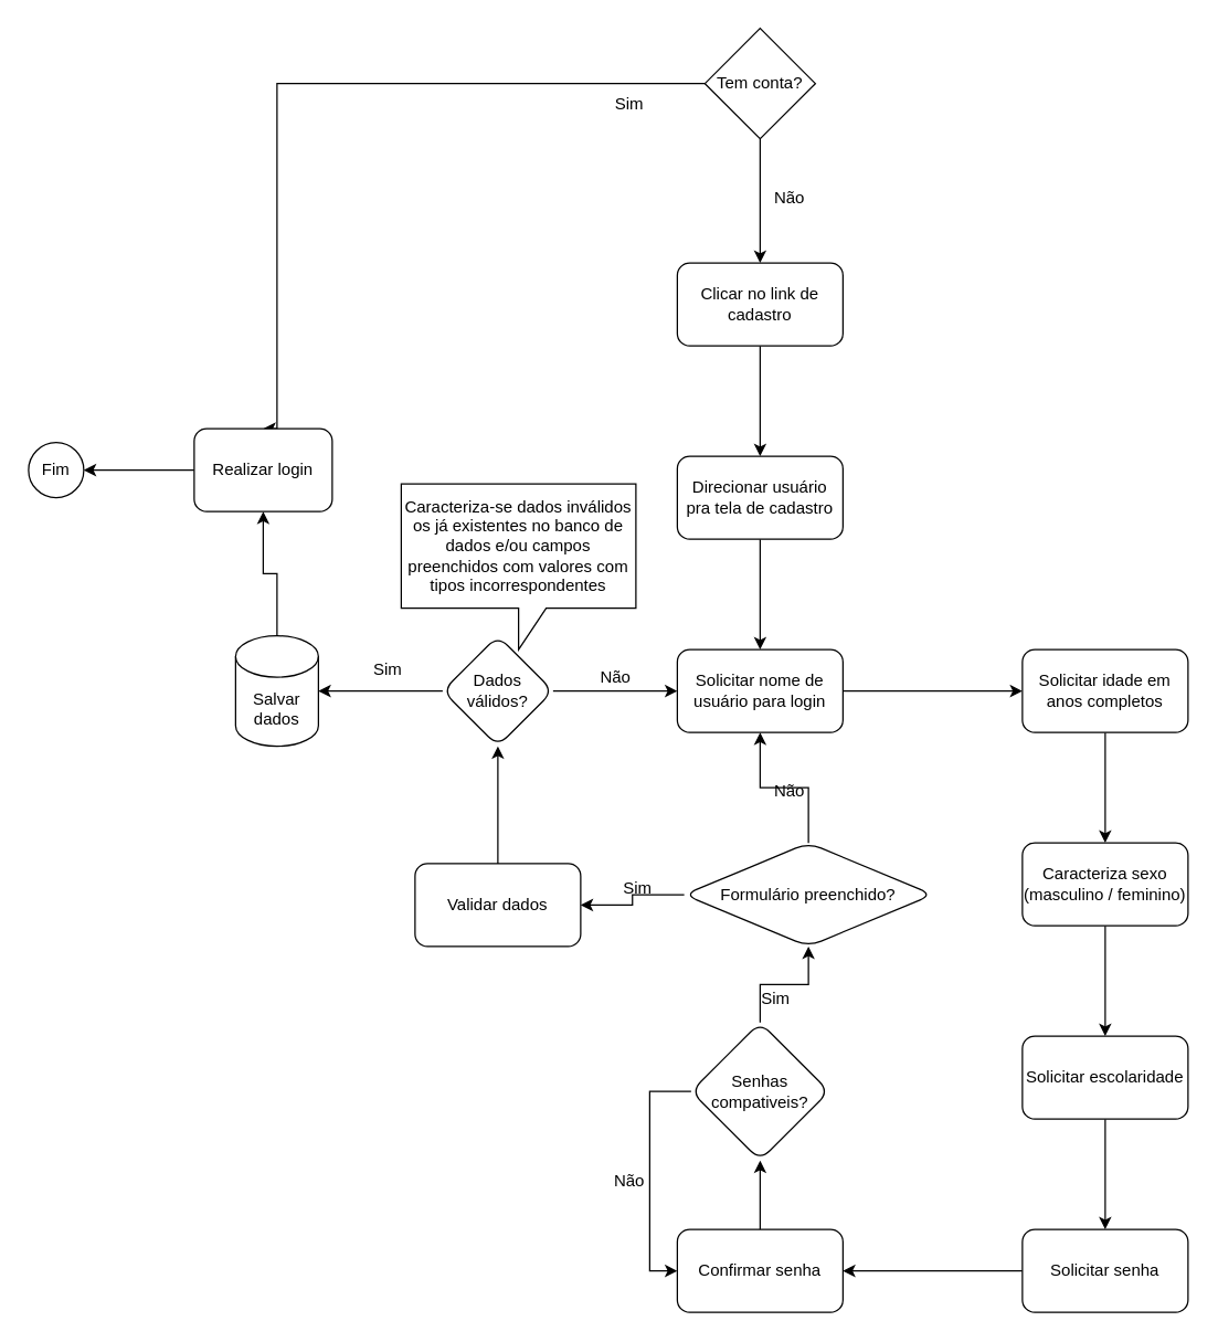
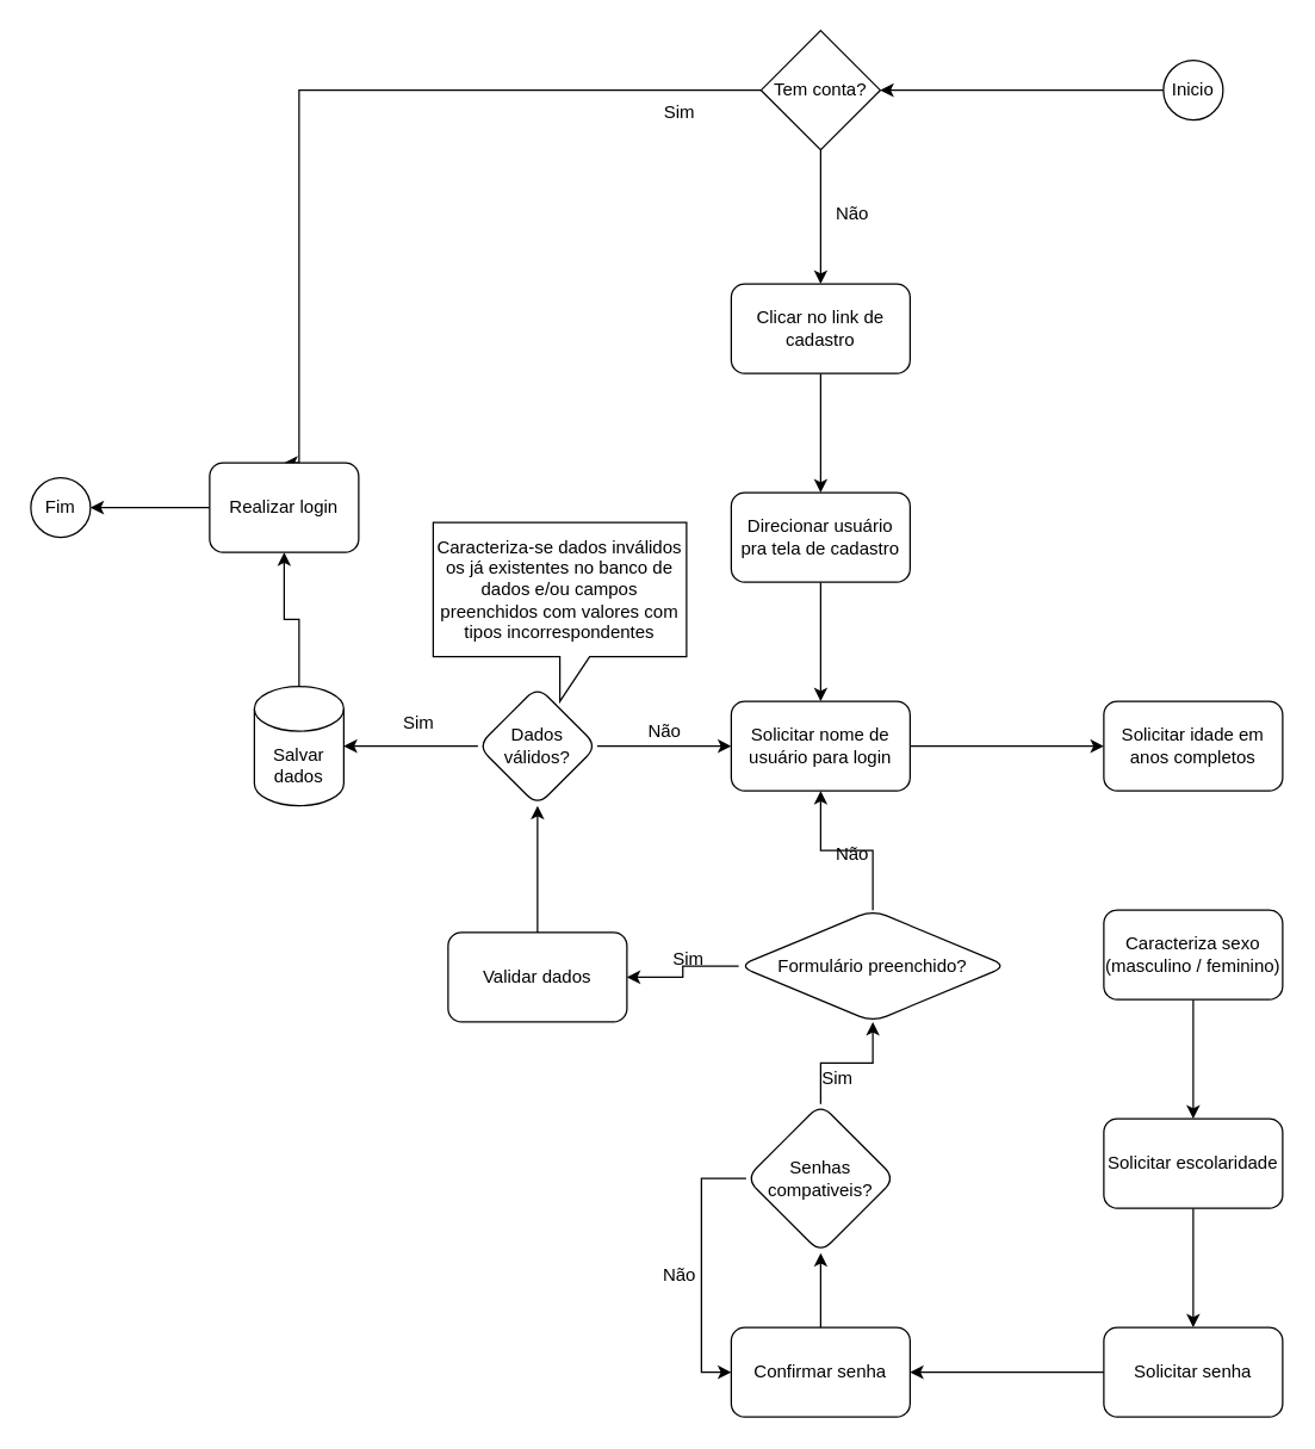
+ <mxCell id="2" value="" style="edgeStyle=orthogonalEdgeStyle;rounded=0;orthogonalLoop=1;jettySize=auto;html=1;" edge="1" parent="1" source="3" target="6"><mxGeometry relative="1" as="geometry" /></mxCell>
+ <mxCell id="3" value="Inicio" style="ellipse;whiteSpace=wrap;html=1;aspect=fixed;" vertex="1" parent="1"><mxGeometry x="780" y="40" width="40" height="40" as="geometry" /></mxCell>
- <mxCell id="15" value="" style="edgeStyle=orthogonalEdgeStyle;rounded=0;orthogonalLoop=1;jettySize=auto;html=1;" edge="1" parent="1" source="16" target="18"><mxGeometry relative="1" as="geometry" /></mxCell>
